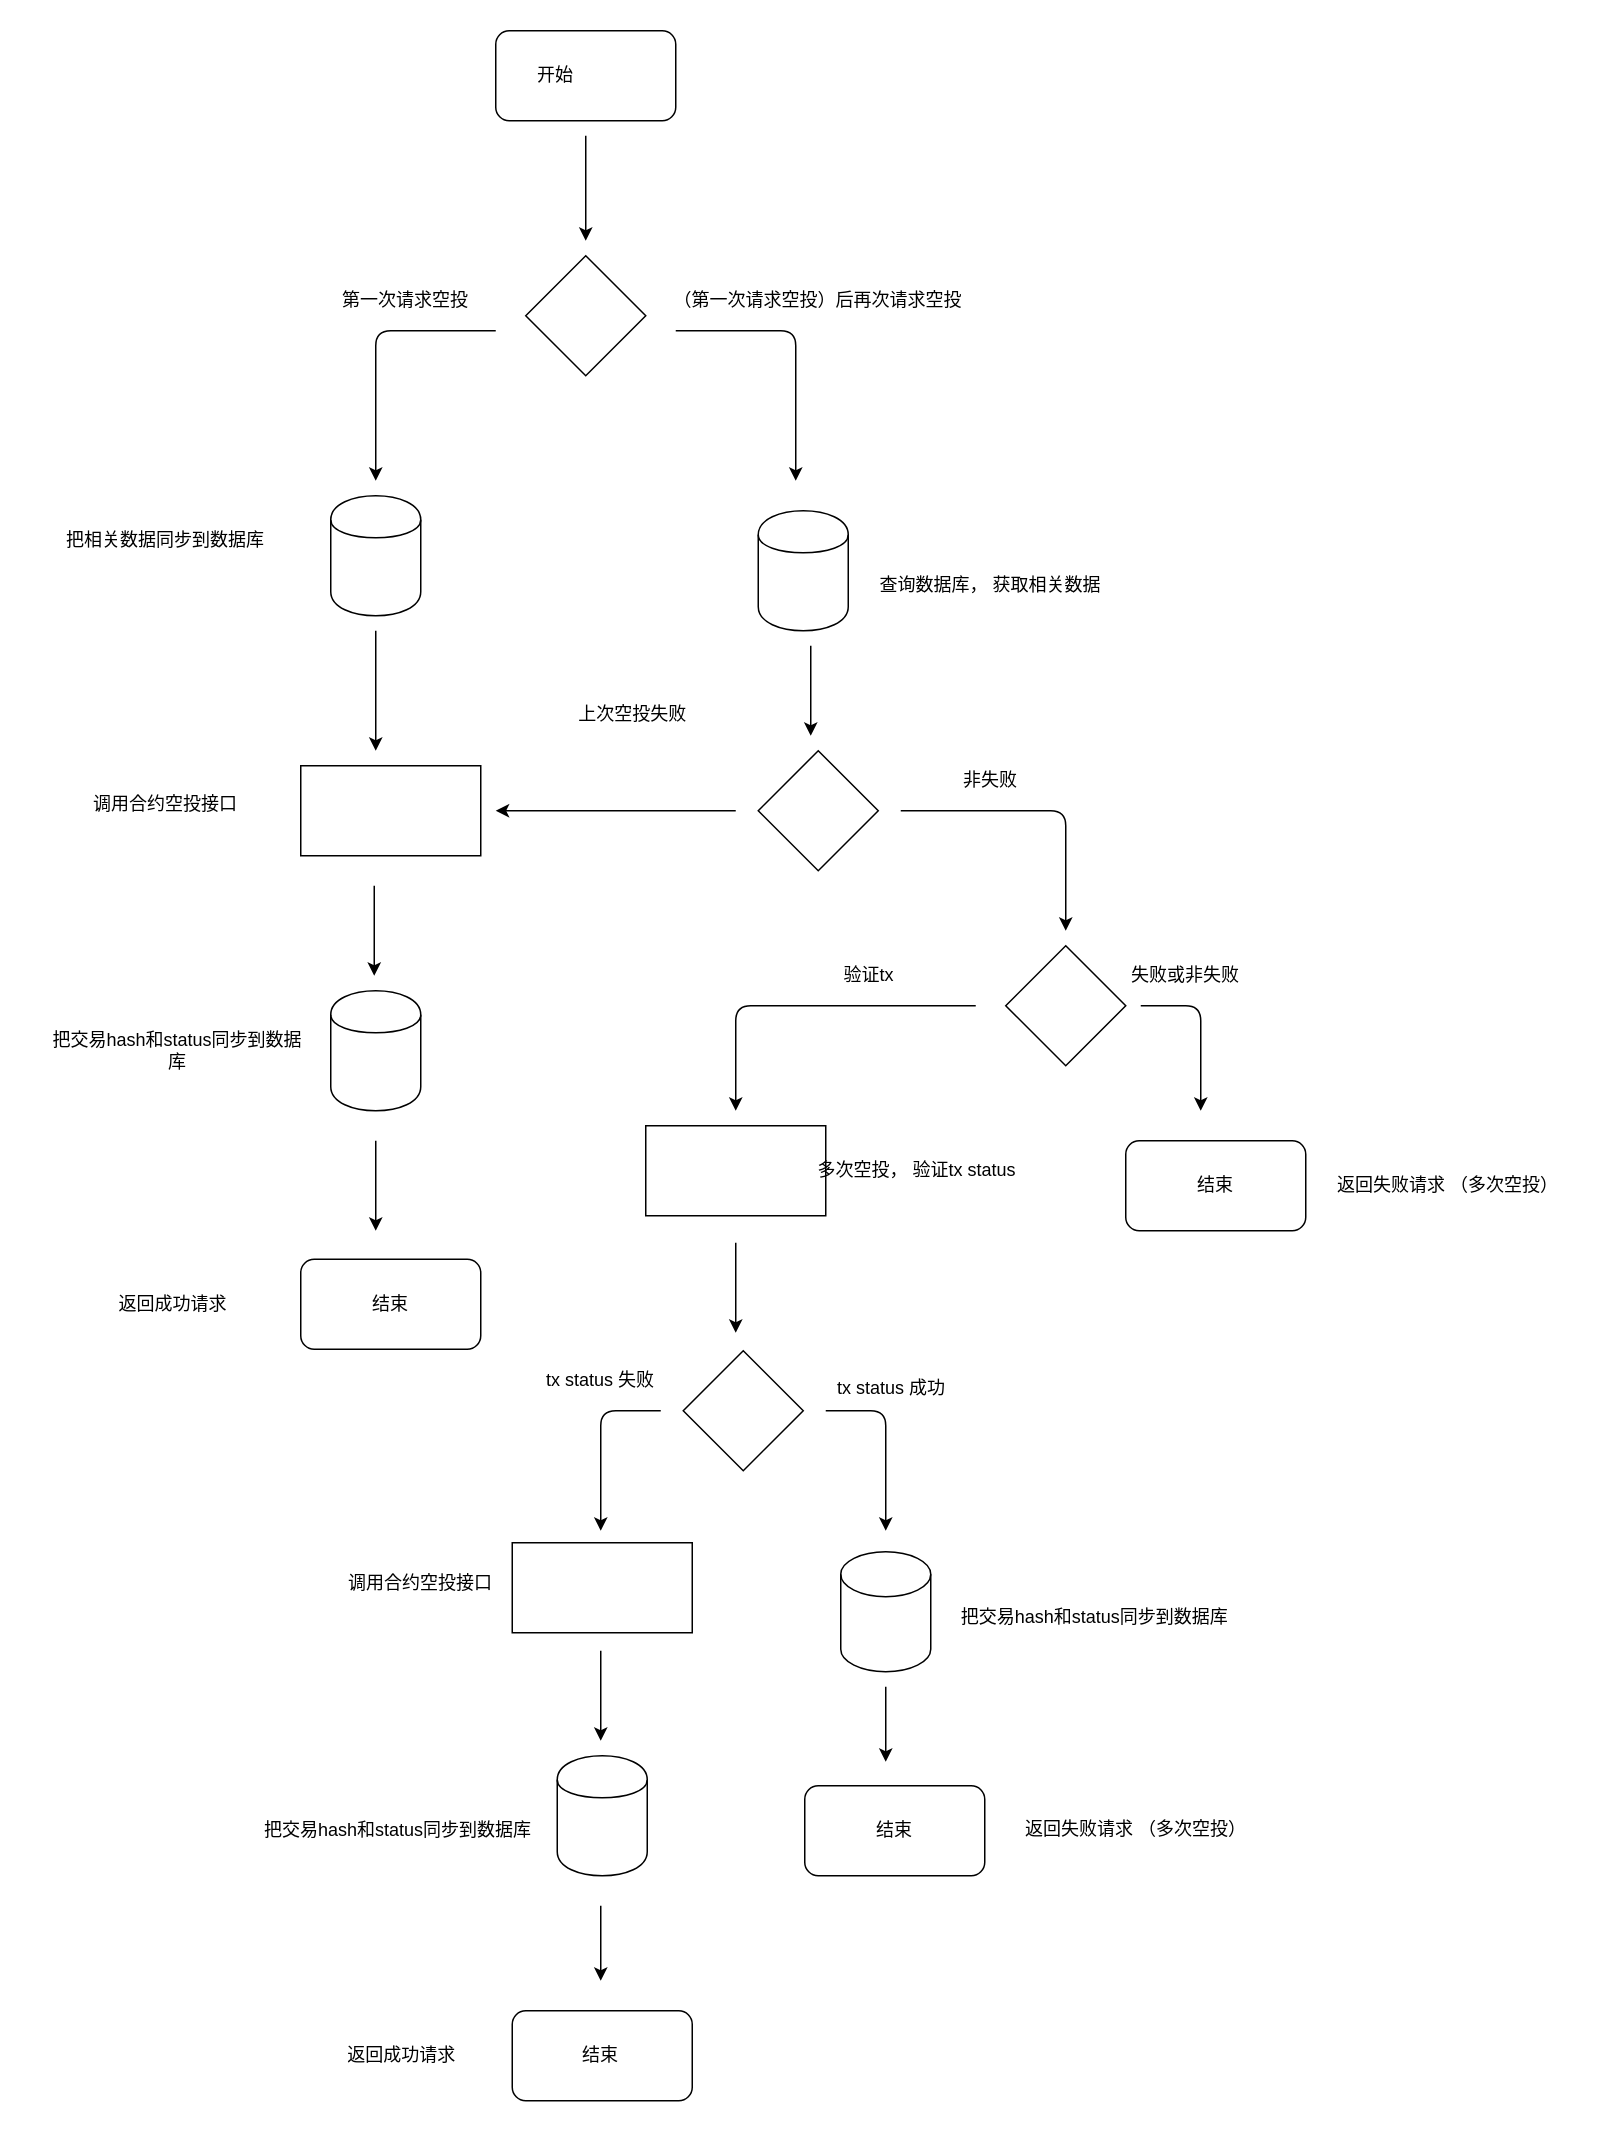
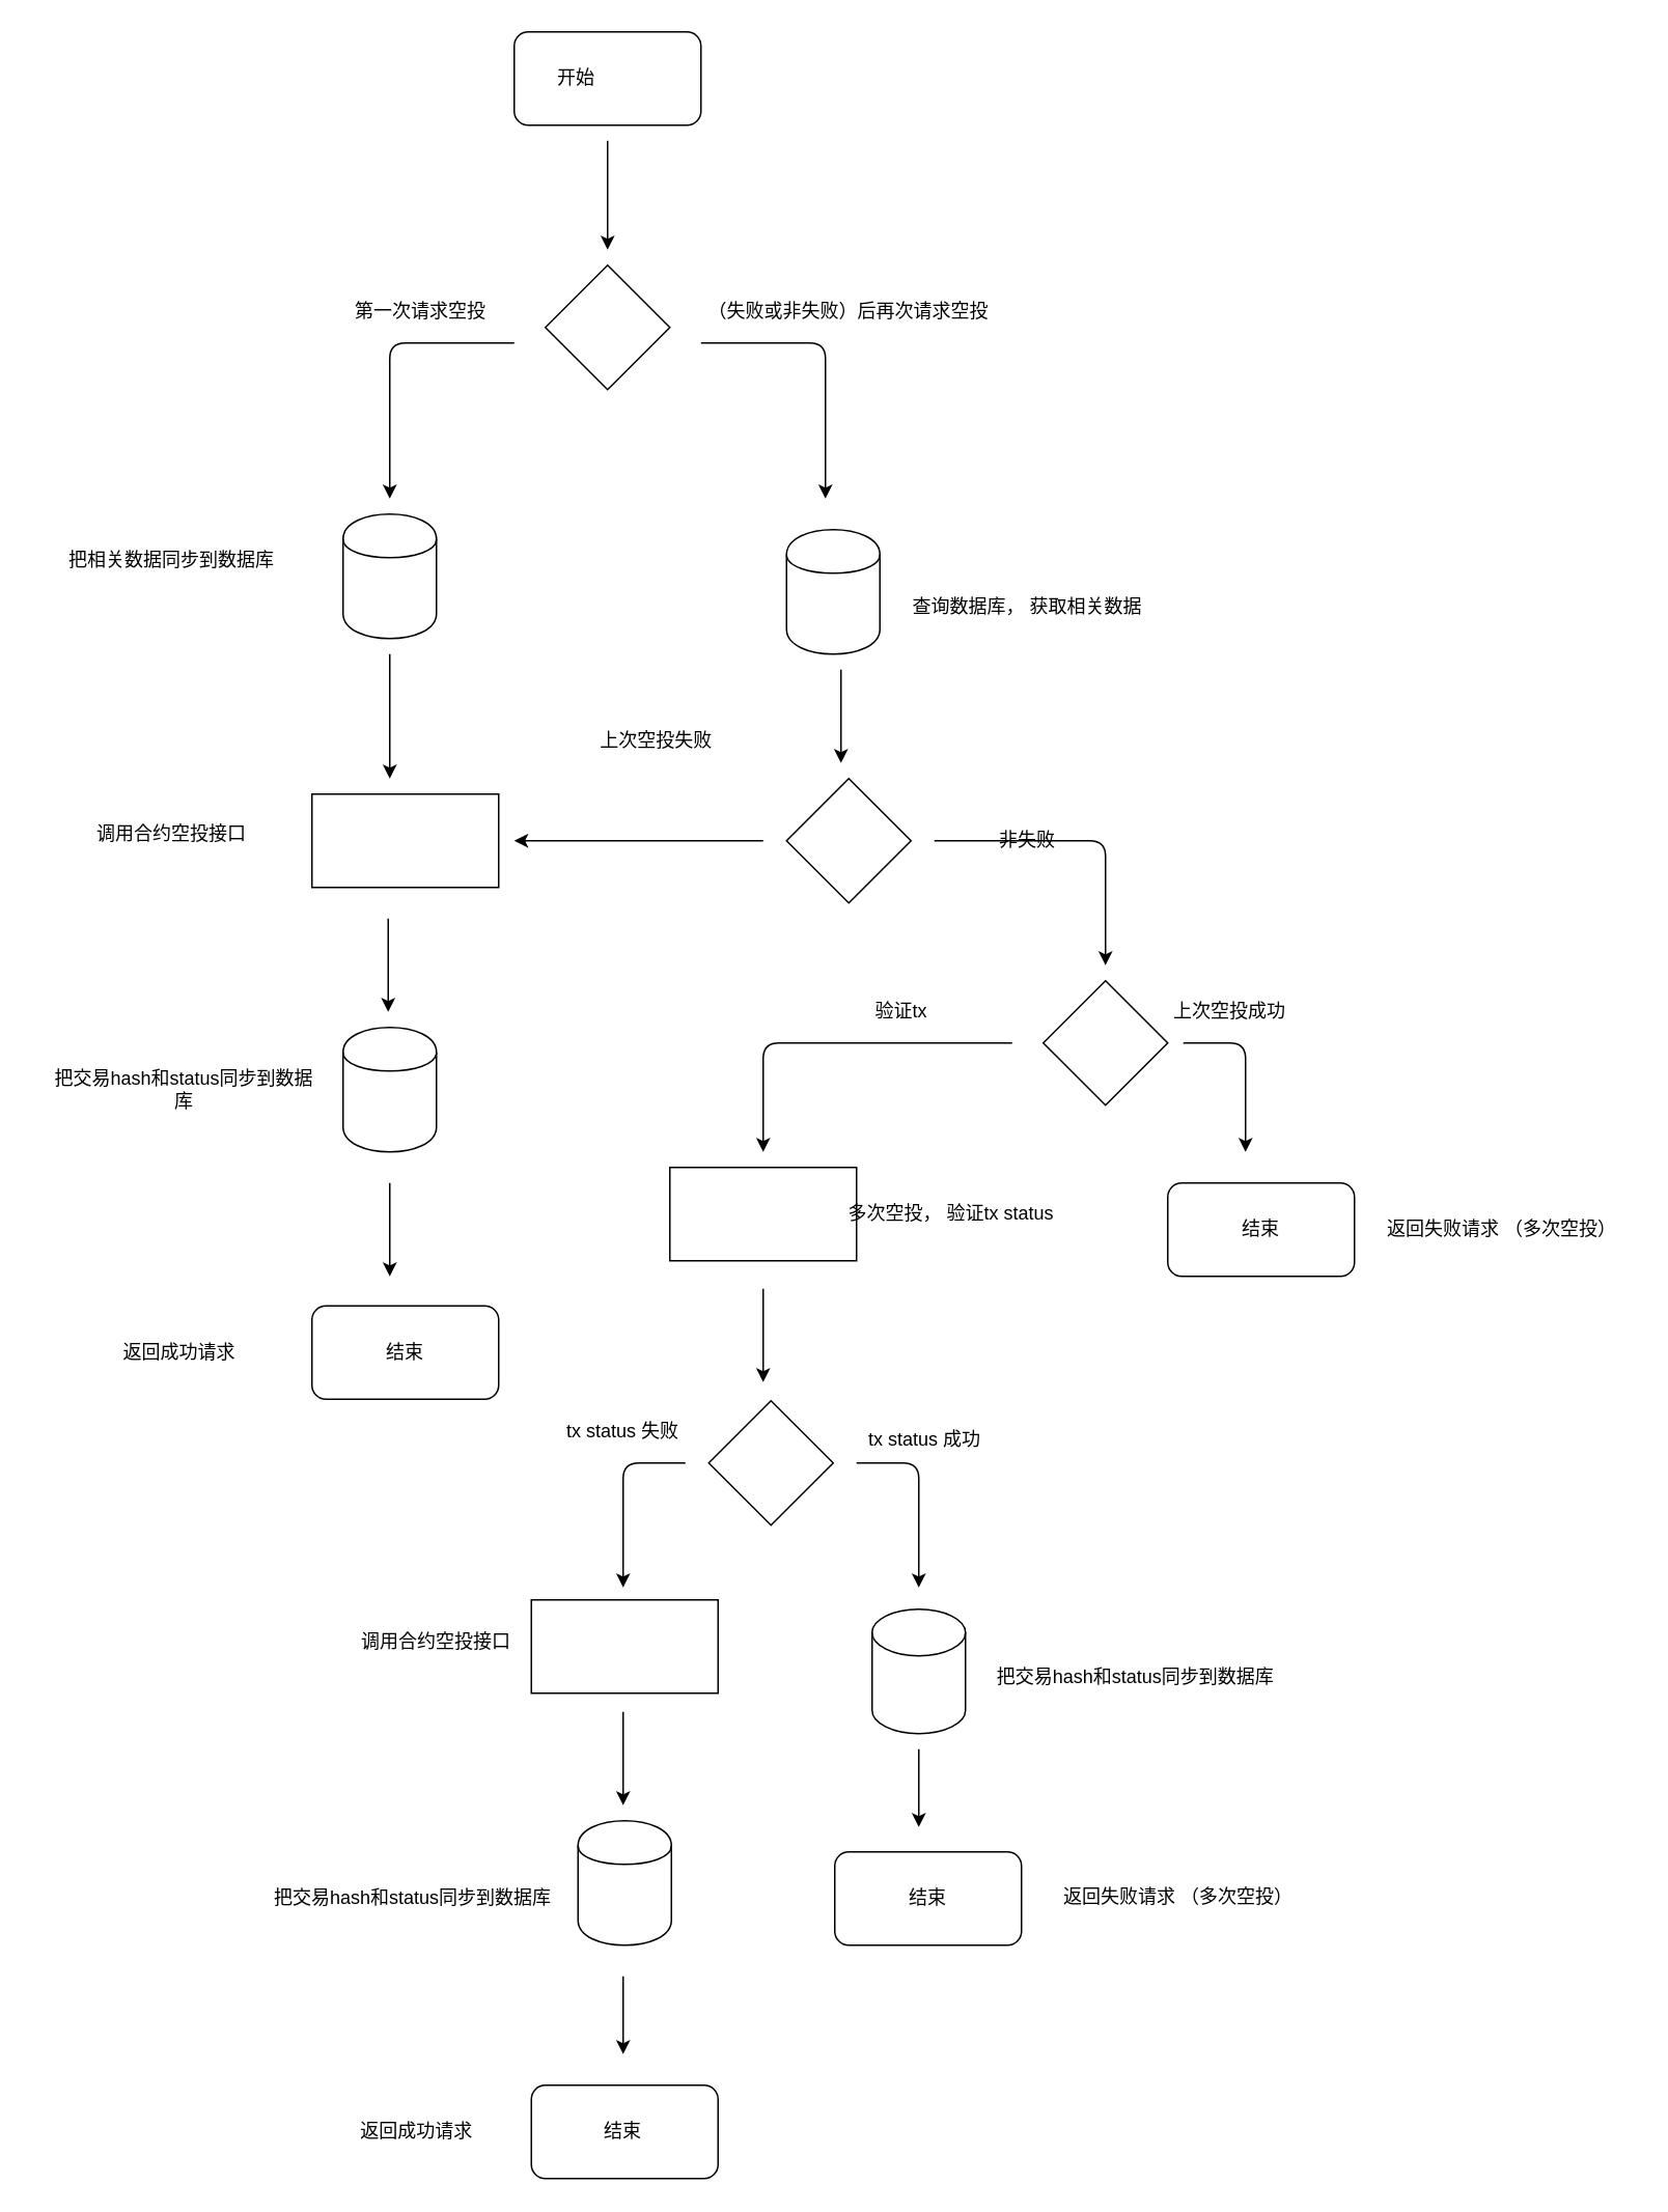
- <mxCell id="8" value="（第一次请求空投）后再次请求空投" style="text;html=1;strokeColor=none;fillColor=none;align=center;verticalAlign=middle;whiteSpace=wrap;rounded=0;" parent="1" vertex="1"><mxGeometry x="440" y="190" width="210" height="20" as="geometry" /></mxCell>
+ <mxCell id="8" value="（失败或非失败）后再次请求空投" style="text;html=1;strokeColor=none;fillColor=none;align=center;verticalAlign=middle;whiteSpace=wrap;rounded=0;" parent="1" vertex="1"><mxGeometry x="440" y="190" width="210" height="20" as="geometry" /></mxCell>
- <mxCell id="28" value="非失败" style="text;html=1;strokeColor=none;fillColor=none;align=center;verticalAlign=middle;whiteSpace=wrap;rounded=0;" parent="1" vertex="1"><mxGeometry x="640" y="510" width="40" height="20" as="geometry" /></mxCell>
+ <mxCell id="28" value="非失败" style="text;html=1;strokeColor=none;fillColor=none;align=center;verticalAlign=middle;whiteSpace=wrap;rounded=0;" parent="1" vertex="1"><mxGeometry x="640" y="530" width="40" height="20" as="geometry" /></mxCell>
- <mxCell id="32" value="失败或非失败" style="text;html=1;strokeColor=none;fillColor=none;align=center;verticalAlign=middle;whiteSpace=wrap;rounded=0;" parent="1" vertex="1"><mxGeometry x="750" y="640" width="80" height="20" as="geometry" /></mxCell>
+ <mxCell id="32" value="上次空投成功" style="text;html=1;strokeColor=none;fillColor=none;align=center;verticalAlign=middle;whiteSpace=wrap;rounded=0;" parent="1" vertex="1"><mxGeometry x="750" y="640" width="80" height="20" as="geometry" /></mxCell>
